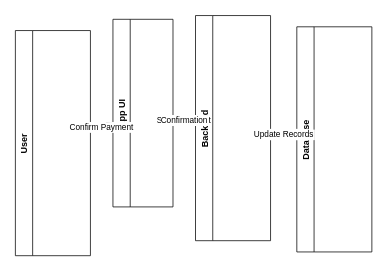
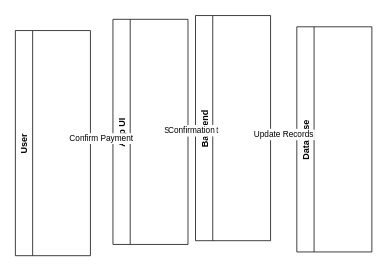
- <mxCell id="3" value="App UI" style="swimlane;horizontal=0;" vertex="1" parent="1"><mxGeometry x="150" y="25" width="80" height="250" as="geometry" /></mxCell>
+ <mxCell id="3" value="App UI" style="swimlane;horizontal=0;" vertex="1" parent="1"><mxGeometry x="150" y="25" width="100" height="300" as="geometry" /></mxCell>
